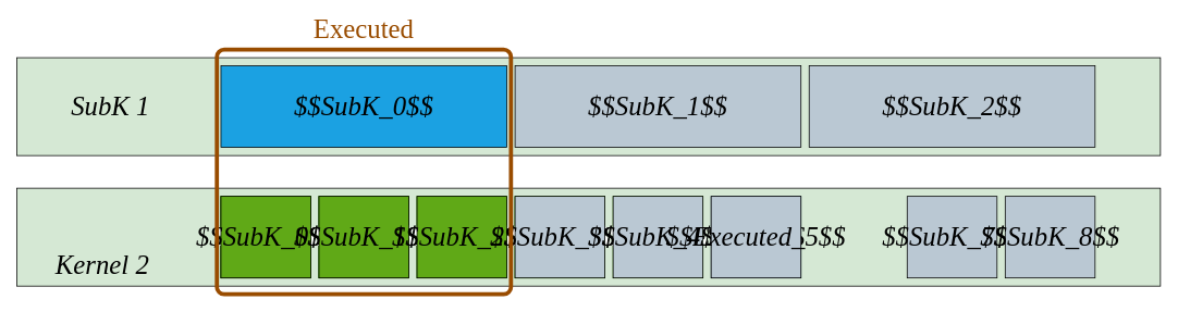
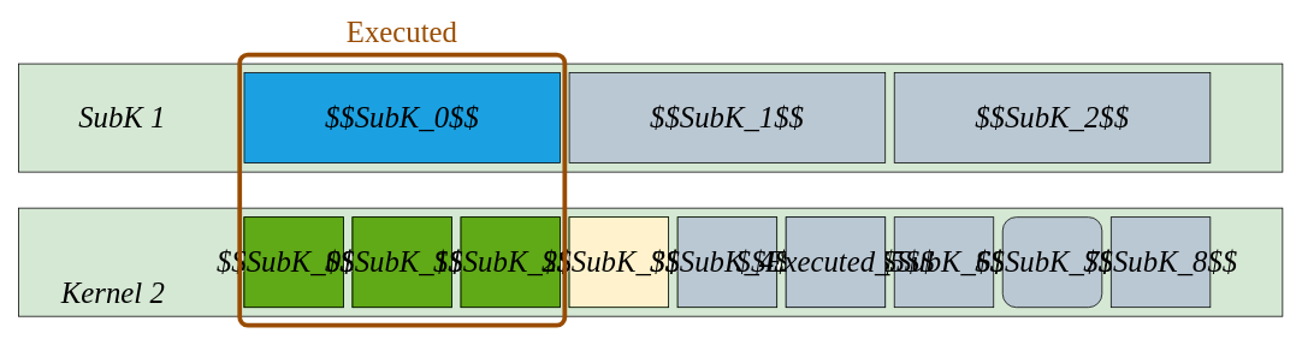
- <mxCell id="23" value="$$SubK_3$$" style="rounded=0;whiteSpace=wrap;html=1;fontFamily=Times New Roman;fontSize=33;fontColor=#000000;fillColor=#BAC8D3;strokeColor=#000000;fontStyle=2" parent="1" vertex="1"><mxGeometry x="630" y="240" width="110" height="100" as="geometry" /></mxCell>
+ <mxCell id="23" value="$$SubK_3$$" style="rounded=0;whiteSpace=wrap;html=1;fontFamily=Times New Roman;fontSize=33;fontColor=#000000;fillColor=#fff2cc;strokeColor=#000000;fontStyle=2;" parent="1" vertex="1"><mxGeometry x="630" y="240" width="110" height="100" as="geometry" /></mxCell>
+ <mxCell id="12" value="$$SubK_6$$" style="rounded=0;whiteSpace=wrap;html=1;fontFamily=Times New Roman;fontSize=33;fillColor=#bac8d3;strokeColor=#000000;fontStyle=2;fontColor=#000000;" parent="1" vertex="1"><mxGeometry x="990" y="240" width="110" height="100" as="geometry" /></mxCell>
- <mxCell id="28" value="$$SubK_7$$" style="rounded=0;whiteSpace=wrap;html=1;fontFamily=Times New Roman;fontSize=33;fillColor=#bac8d3;strokeColor=#000000;fontStyle=2;fontColor=#000000;" vertex="1" parent="1"><mxGeometry x="1110" y="240" width="110" height="100" as="geometry" /></mxCell>
+ <mxCell id="28" value="$$SubK_7$$" style="whiteSpace=wrap;html=1;fontFamily=Times New Roman;fontSize=33;fillColor=#bac8d3;strokeColor=#000000;fontStyle=2;fontColor=#000000;rounded=1;" vertex="1" parent="1"><mxGeometry x="1110" y="240" width="110" height="100" as="geometry" /></mxCell>
